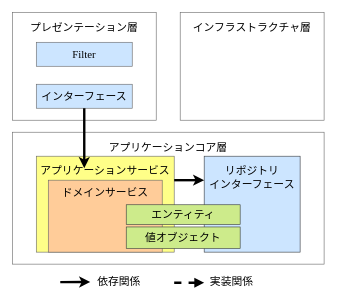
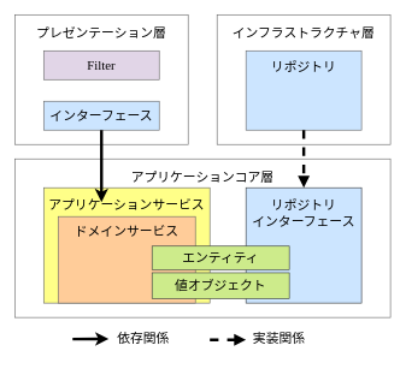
- <mxCell id="10" value="&lt;font color=&quot;#000000&quot;&gt;Filter&lt;/font&gt;" style="rounded=0;whiteSpace=wrap;html=1;fontFamily=Noto Sans JP;fontSize=18;fillColor=#cce5ff;strokeColor=#666666;strokeWidth=1;spacingLeft=0;fontSource=https%3A%2F%2Ffonts.googleapis.com%2Fcss%3Ffamily%3DNoto%2BSans%2BJP;" parent="1" vertex="1"><mxGeometry x="60" y="70" width="160" height="40" as="geometry" /></mxCell>
+ <mxCell id="10" value="&lt;font color=&quot;#000000&quot;&gt;Filter&lt;/font&gt;" style="rounded=0;whiteSpace=wrap;html=1;fontFamily=Noto Sans JP;fontSize=18;fillColor=#e1d5e7;strokeColor=#666666;strokeWidth=1;spacingLeft=0;fontSource=https%3A%2F%2Ffonts.googleapis.com%2Fcss%3Ffamily%3DNoto%2BSans%2BJP;" parent="1" vertex="1"><mxGeometry x="60" y="70" width="160" height="40" as="geometry" /></mxCell>
+ <mxCell id="7" value="&lt;font color=&quot;#000000&quot;&gt;リポジトリ&lt;br&gt;&lt;br&gt;&lt;br&gt;&lt;br&gt;&lt;/font&gt;" style="rounded=0;whiteSpace=wrap;html=1;fontFamily=Noto Sans JP;fontSize=18;fillColor=#cce5ff;strokeColor=#666666;strokeWidth=1;spacingLeft=0;fontSource=https%3A%2F%2Ffonts.googleapis.com%2Fcss%3Ffamily%3DNoto%2BSans%2BJP;" parent="1" vertex="1"><mxGeometry x="340" y="70" width="160" height="110" as="geometry" /></mxCell>
+ <mxCell id="12" style="edgeStyle=none;sketch=0;html=1;exitX=0.5;exitY=1;exitDx=0;exitDy=0;shadow=0;fontColor=#000000;endArrow=block;endFill=1;strokeColor=#000000;strokeWidth=4;dashed=1;" parent="1" source="7" target="8" edge="1"><mxGeometry relative="1" as="geometry"><mxPoint x="435" y="310" as="sourcePoint" /><mxPoint x="469.057" y="465.94" as="targetPoint" /></mxGeometry></mxCell>
- <mxCell id="17" style="edgeStyle=none;sketch=0;html=1;exitX=1;exitY=0.25;exitDx=0;exitDy=0;shadow=0;fontColor=#000000;endArrow=classic;endFill=1;strokeColor=#000000;strokeWidth=4;entryX=0;entryY=0.25;entryDx=0;entryDy=0;" parent="1" source="3" target="8" edge="1"><mxGeometry relative="1" as="geometry"><mxPoint x="621.76" y="555" as="sourcePoint" /><mxPoint x="666.18" y="553.14" as="targetPoint" /></mxGeometry></mxCell>
